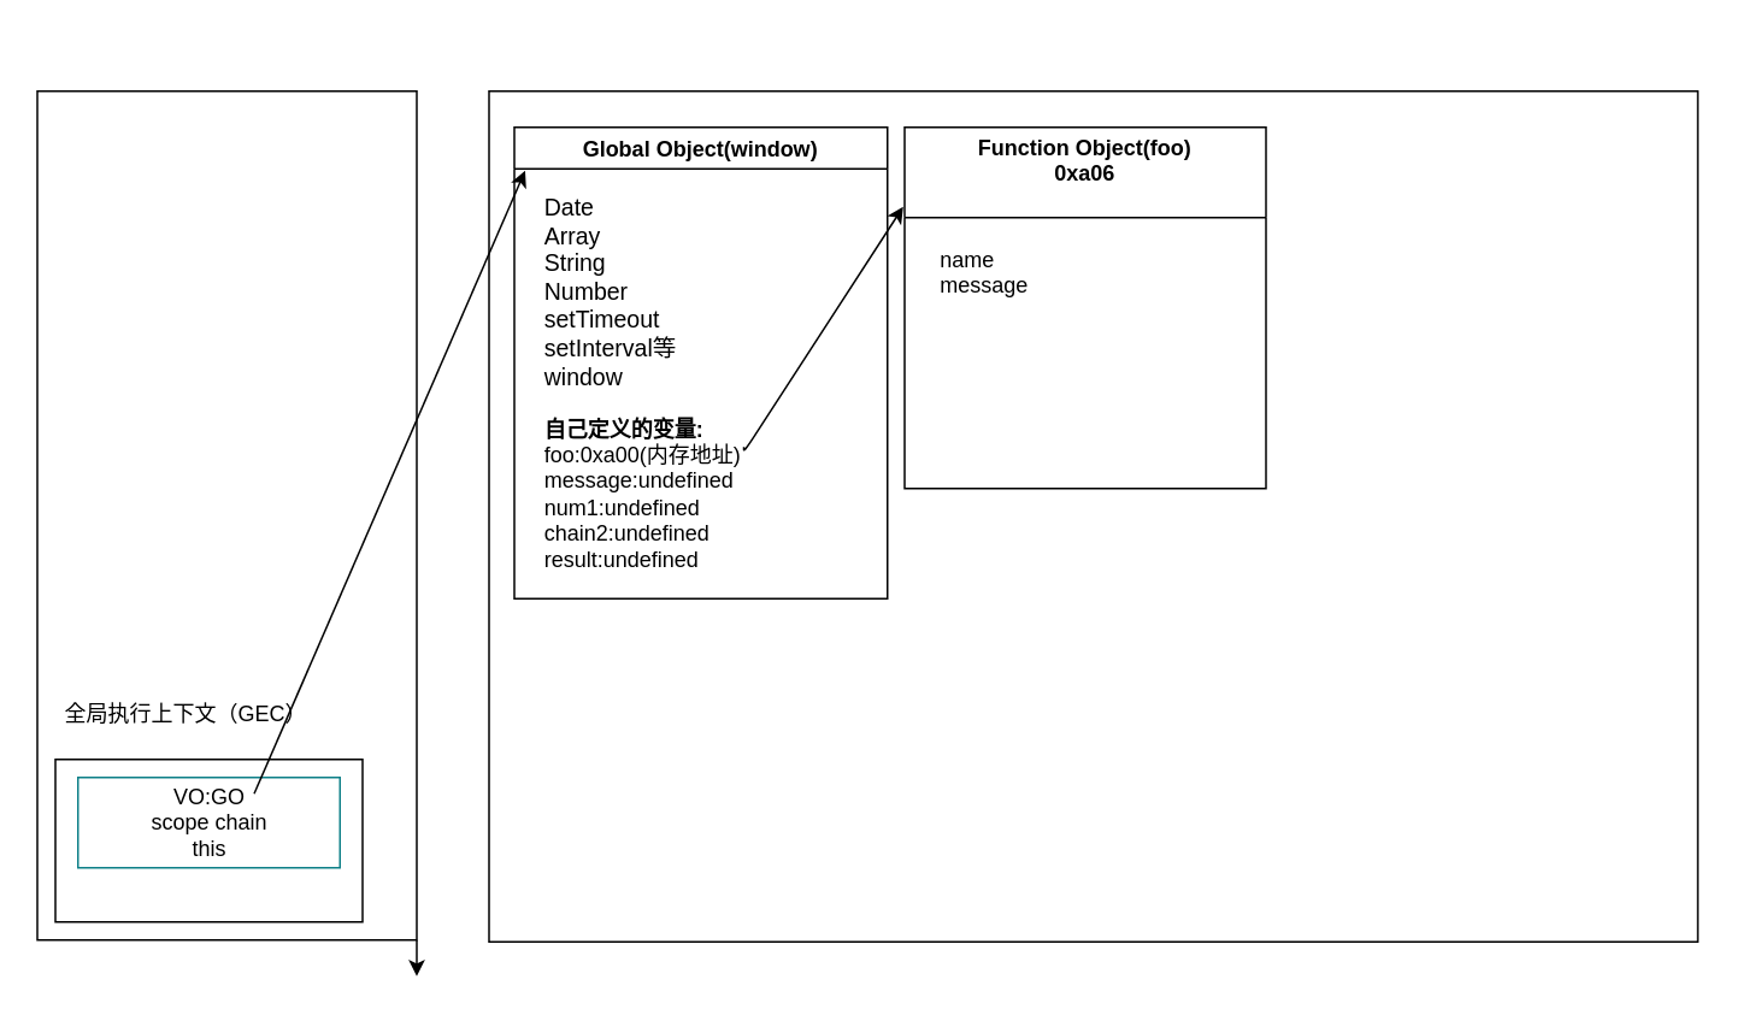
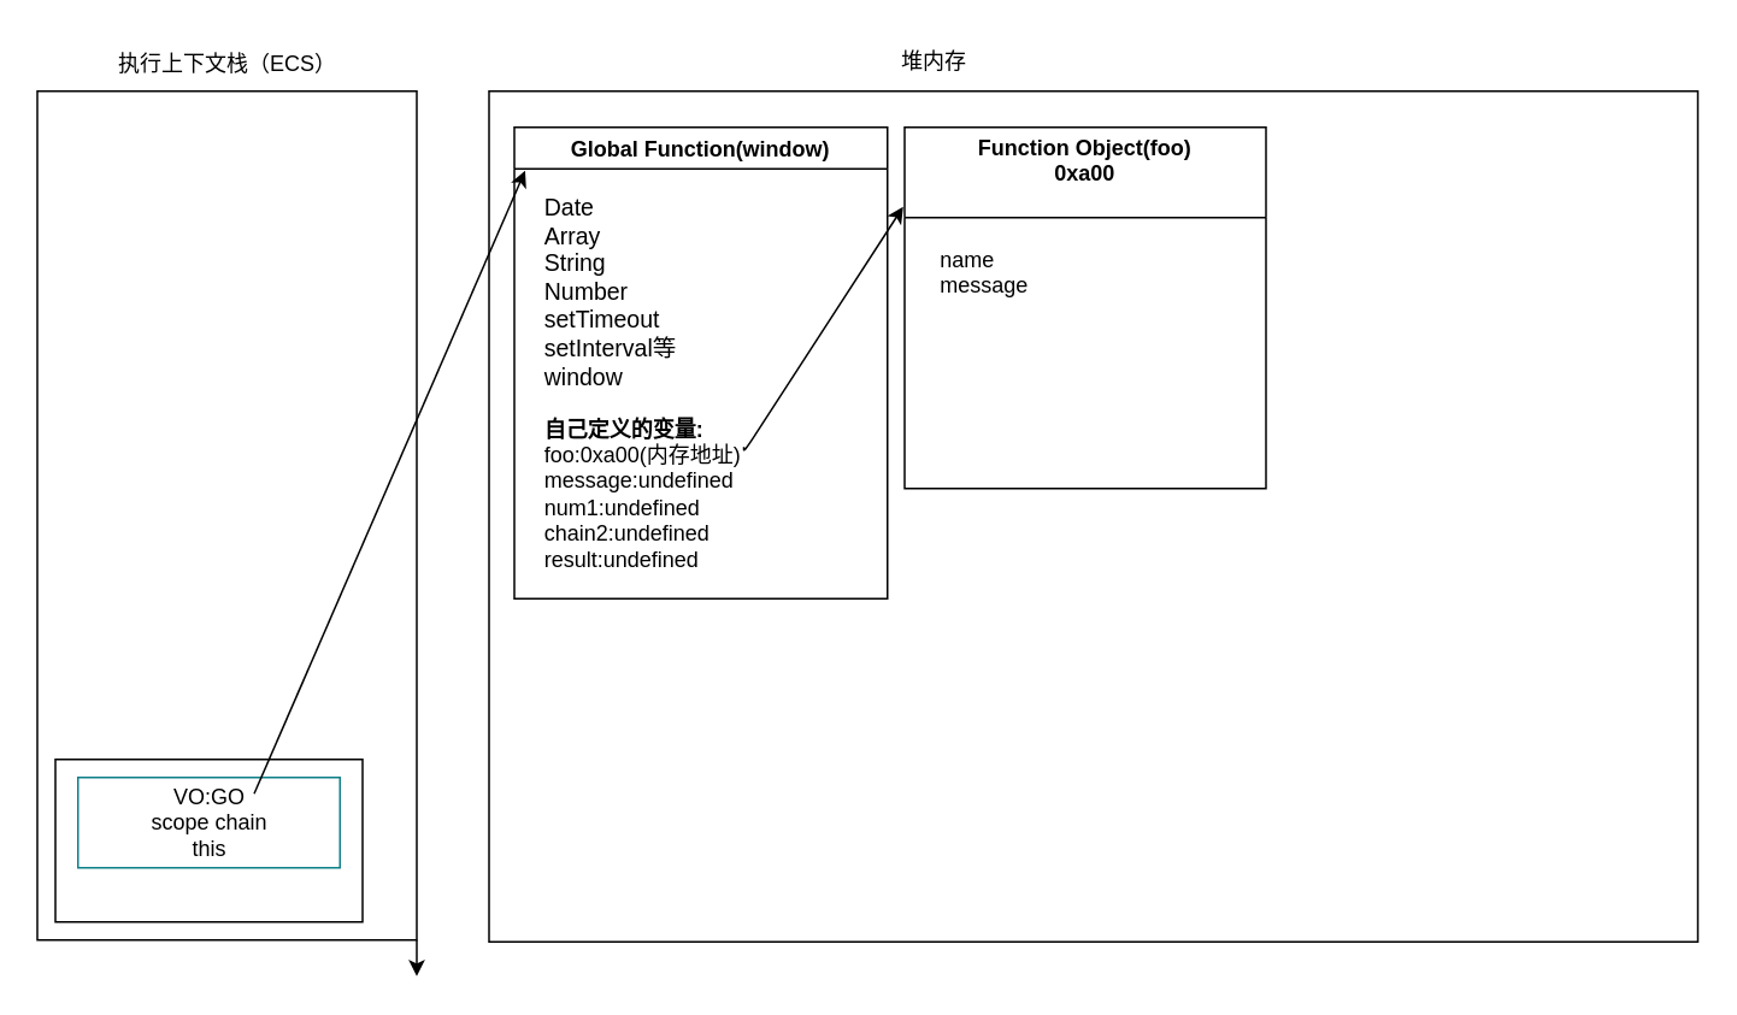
+ <mxCell id="15" value="堆内存" style="text;html=1;align=center;verticalAlign=middle;resizable=0;points=[];autosize=1;strokeColor=none;fillColor=none;fontColor=#000000;" parent="1" vertex="1"><mxGeometry x="489" y="21" width="54" height="26" as="geometry" /></mxCell>
+ <mxCell id="5" value="执行上下文栈（ECS）" style="text;html=1;align=center;verticalAlign=middle;resizable=0;points=[];autosize=1;strokeColor=none;fillColor=none;fontColor=#000000;" parent="1" vertex="1"><mxGeometry x="55" y="20" width="140" height="30" as="geometry" /></mxCell>
- <mxCell id="9" value="Function Object(foo)&#10;0xa06&#10;" style="swimlane;strokeColor=#000000;fontColor=#000000;fillColor=#FFFFFF;startSize=50;" parent="1" vertex="1"><mxGeometry x="500" y="70" width="200" height="200" as="geometry" /></mxCell>
+ <mxCell id="9" value="Function Object(foo)&#10;0xa00&#10;" style="swimlane;strokeColor=#000000;fontColor=#000000;fillColor=#FFFFFF;startSize=50;" parent="1" vertex="1"><mxGeometry x="500" y="70" width="200" height="200" as="geometry" /></mxCell>
- <mxCell id="13" value="Global Object(window)" style="swimlane;strokeColor=#000000;fontColor=#000000;fillColor=#FFFFFF;" parent="1" vertex="1"><mxGeometry x="284" y="70" width="206.5" height="261" as="geometry" /></mxCell>
+ <mxCell id="13" value="Global Function(window)" style="swimlane;strokeColor=#000000;fontColor=#000000;fillColor=#FFFFFF;" parent="1" vertex="1"><mxGeometry x="284" y="70" width="206.5" height="261" as="geometry" /></mxCell>
- <mxCell id="7" value="全局执行上下文（GEC）" style="text;html=1;strokeColor=none;fillColor=none;align=center;verticalAlign=middle;whiteSpace=wrap;rounded=0;fontColor=#000000;" parent="1" vertex="1"><mxGeometry x="30" y="380" width="145" height="30" as="geometry" /></mxCell>
